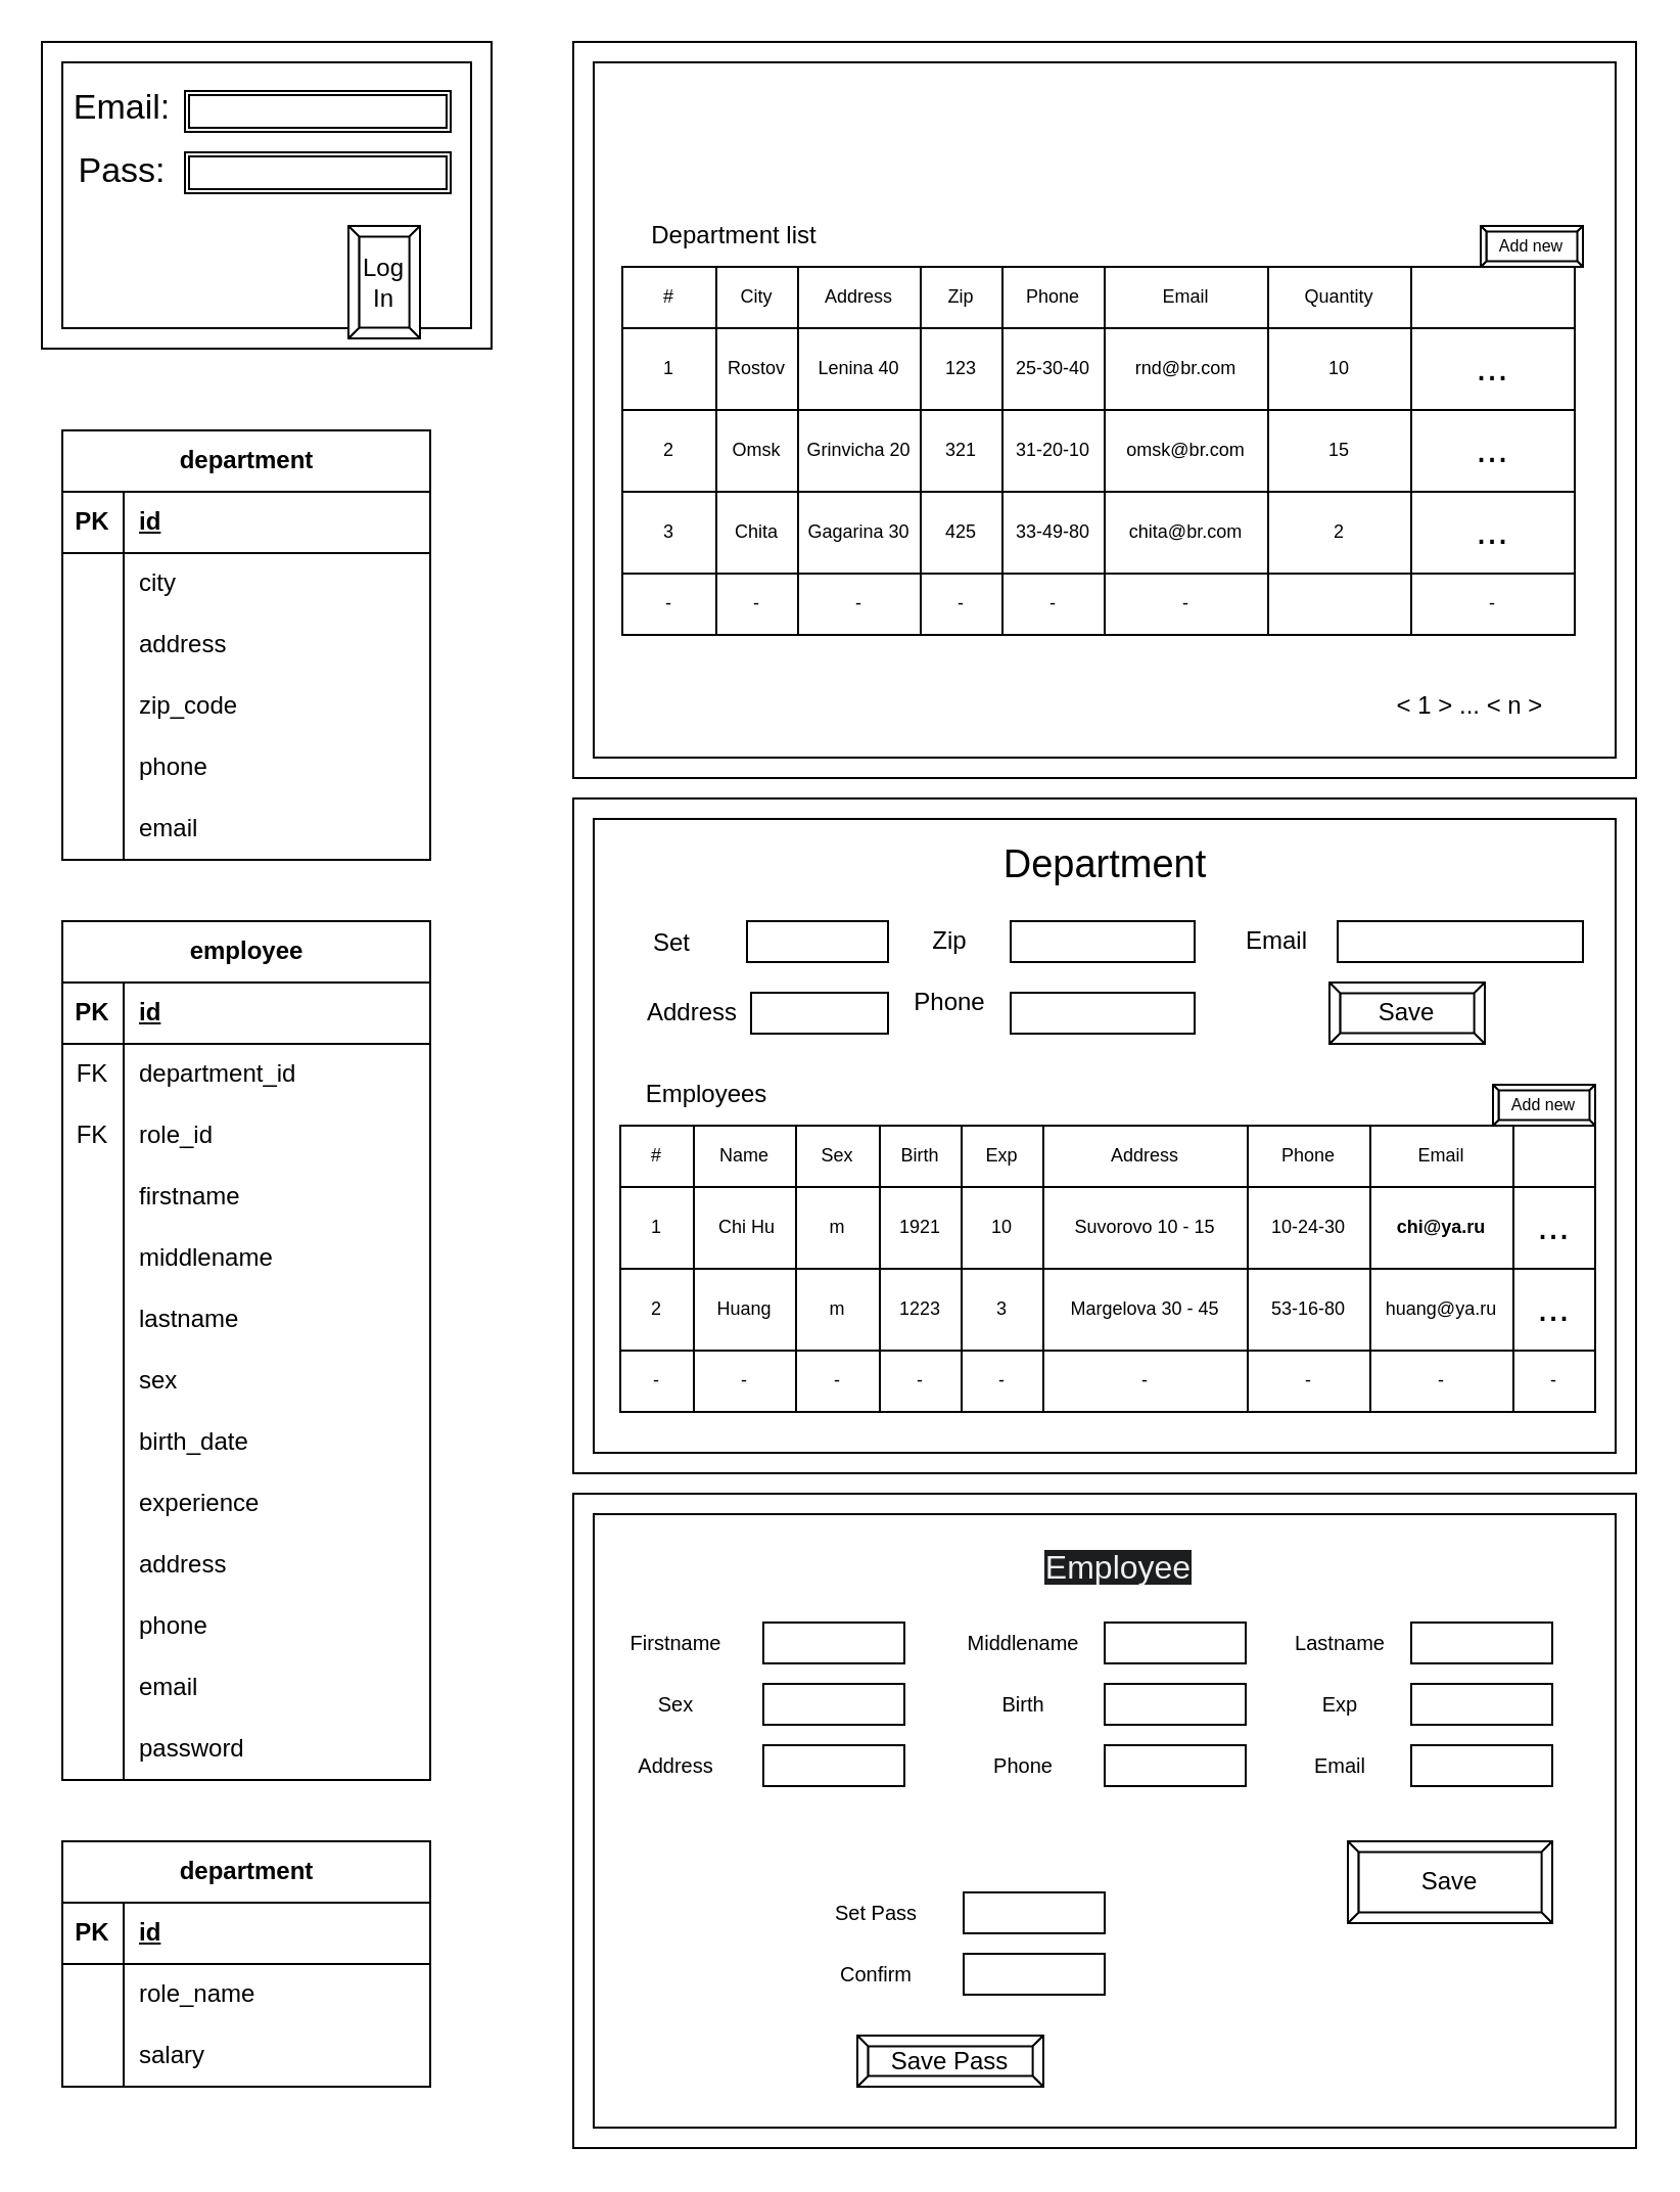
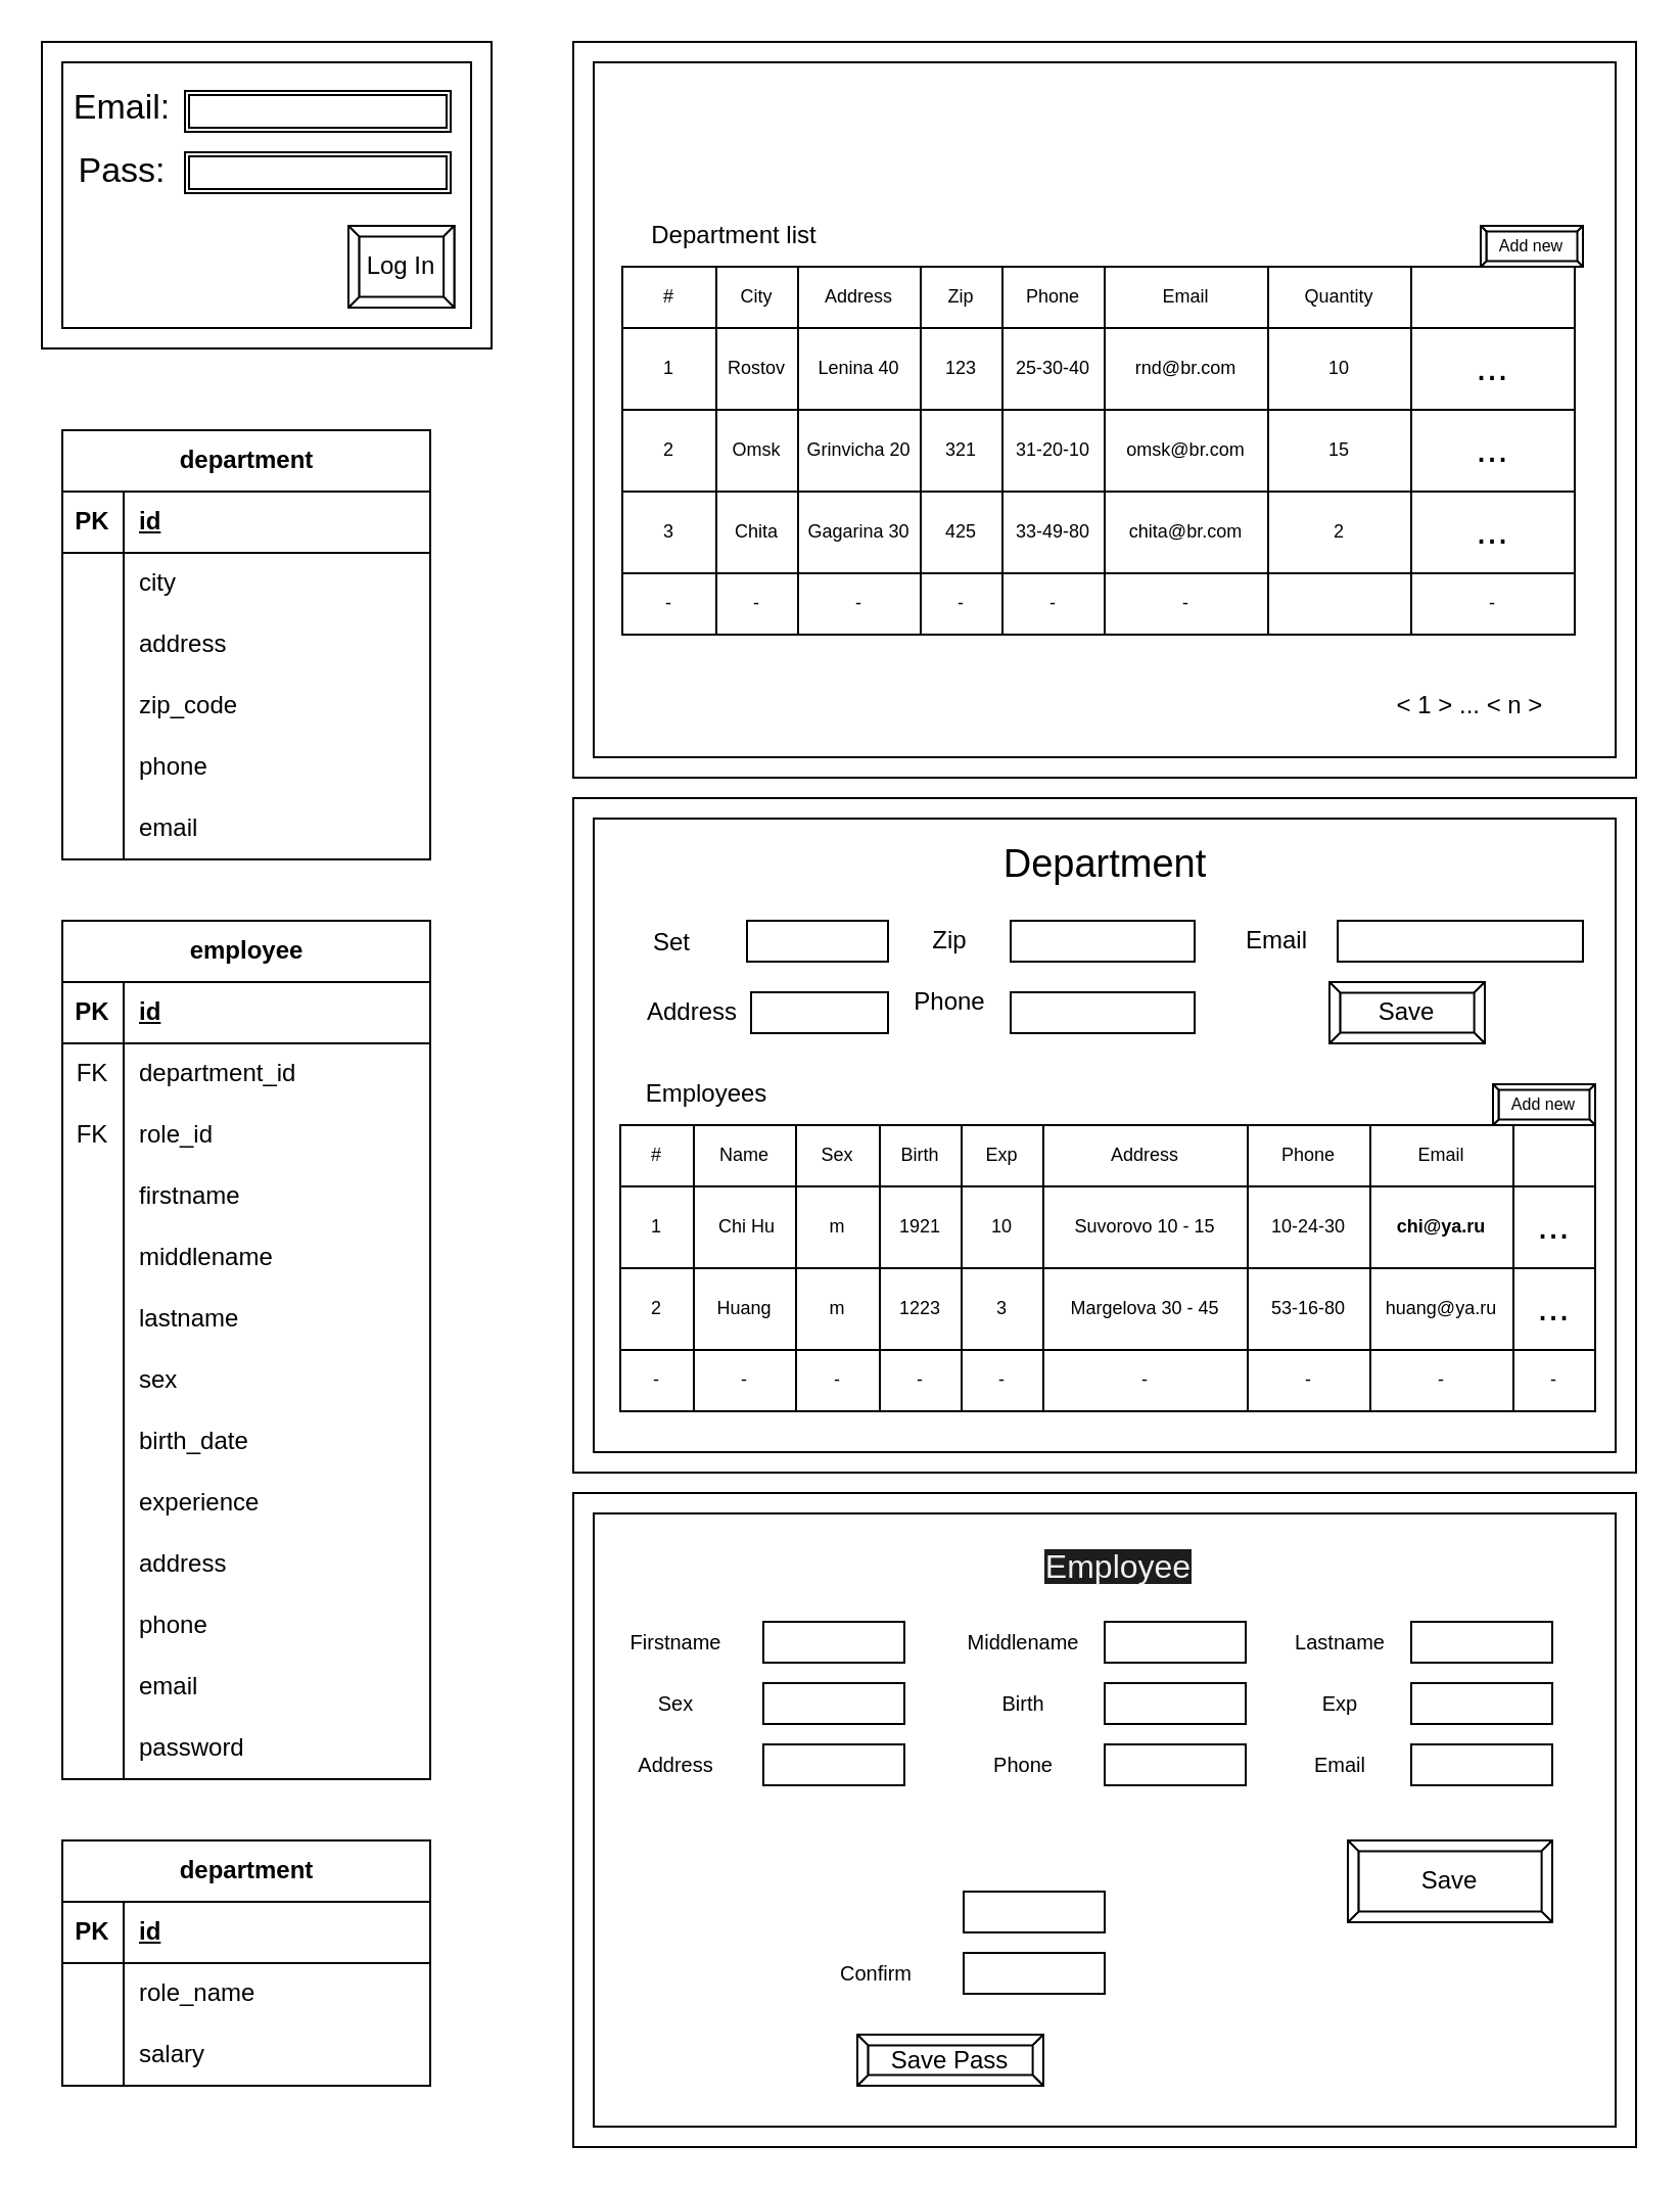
- <mxCell id="4" value="Log In" style="labelPosition=center;verticalLabelPosition=middle;align=center;html=1;shape=mxgraph.basic.button;dx=5.19;whiteSpace=wrap;" parent="2" vertex="1"><mxGeometry x="150" y="90" width="35" height="55" as="geometry" /></mxCell>
+ <mxCell id="4" value="Log In" style="labelPosition=center;verticalLabelPosition=middle;align=center;html=1;shape=mxgraph.basic.button;dx=5.19;whiteSpace=wrap;" parent="2" vertex="1"><mxGeometry x="150" y="90" width="51.76" height="40" as="geometry" /></mxCell>
- <mxCell id="203" value="&lt;font style=&quot;font-size: 10px;&quot;&gt;Set Pass&lt;/font&gt;" style="text;html=1;align=center;verticalAlign=middle;resizable=0;points=[];autosize=1;strokeColor=none;fillColor=none;" parent="1" vertex="1"><mxGeometry x="398" y="920" width="60" height="30" as="geometry" /></mxCell>
